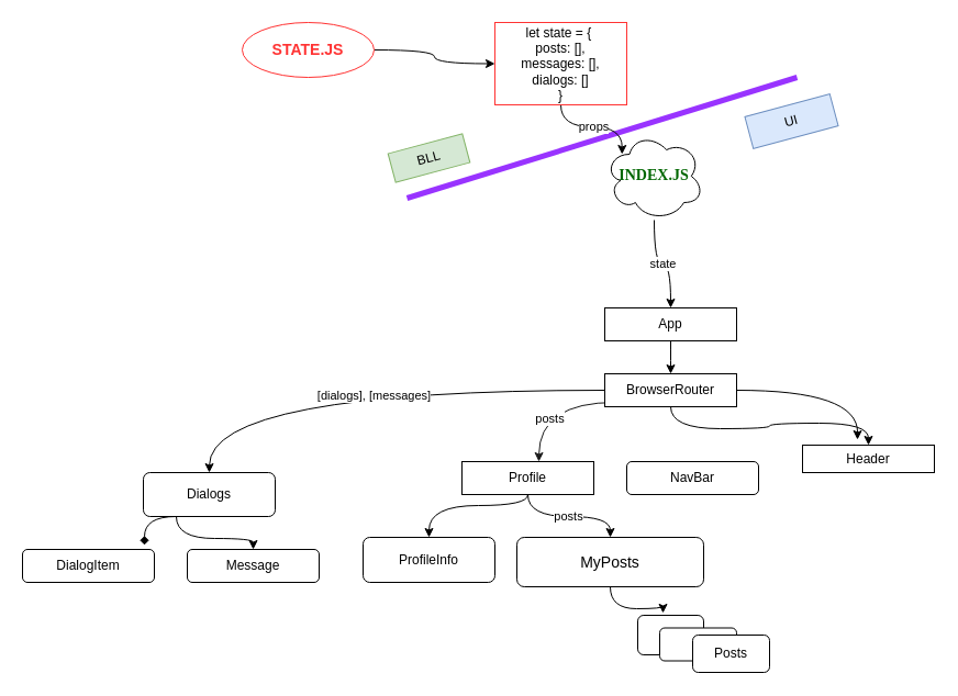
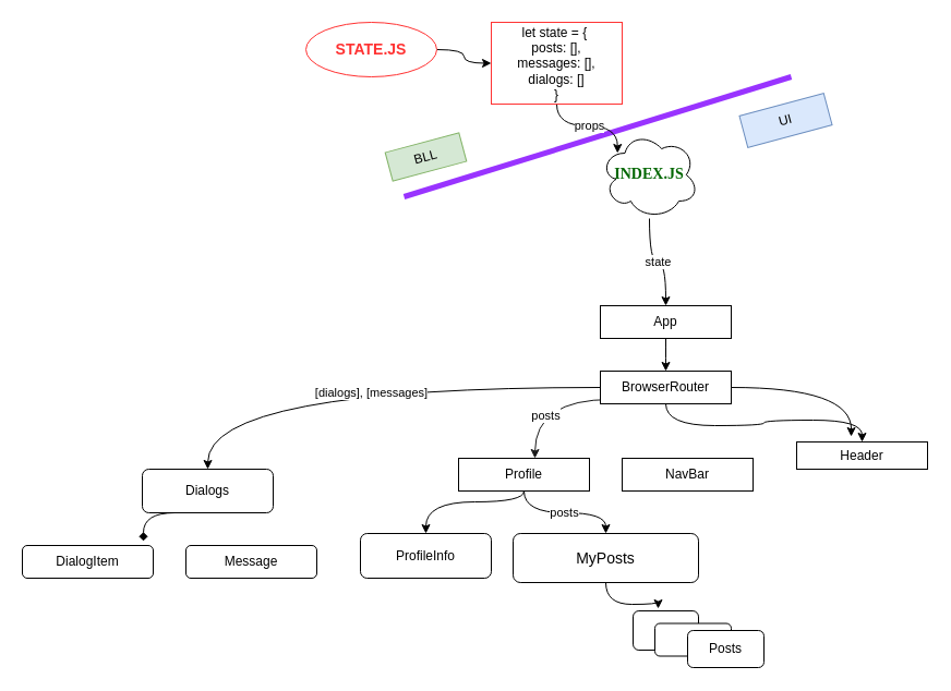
- <mxCell id="32" value="&lt;b&gt;&lt;font style=&quot;font-size: 14px&quot; color=&quot;#ff3333&quot;&gt;STATE.JS&lt;/font&gt;&lt;/b&gt;" style="ellipse;whiteSpace=wrap;html=1;strokeColor=#FF3333;" vertex="1" parent="1"><mxGeometry x="220" y="20" width="120" height="50" as="geometry" /></mxCell>
+ <mxCell id="32" value="&lt;b&gt;&lt;font style=&quot;font-size: 14px&quot; color=&quot;#ff3333&quot;&gt;STATE.JS&lt;/font&gt;&lt;/b&gt;" style="ellipse;whiteSpace=wrap;html=1;strokeColor=#FF3333;" vertex="1" parent="1"><mxGeometry x="280" y="20" width="120" height="50" as="geometry" /></mxCell>
- <mxCell id="12" value="NavBar" style="whiteSpace=wrap;html=1;rounded=1;" parent="1" vertex="1"><mxGeometry x="570" y="420" width="120" height="30" as="geometry" /></mxCell>
+ <mxCell id="12" value="NavBar" style="rounded=0;whiteSpace=wrap;html=1;" parent="1" vertex="1"><mxGeometry x="570" y="420" width="120" height="30" as="geometry" /></mxCell>
- <mxCell id="20" value="" style="edgeStyle=orthogonalEdgeStyle;curved=1;rounded=0;orthogonalLoop=1;jettySize=auto;html=1;exitX=0.25;exitY=1;exitDx=0;exitDy=0;" parent="1" source="22" target="23" edge="1"><mxGeometry relative="1" as="geometry" /></mxCell>
